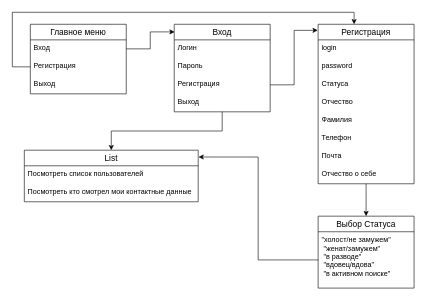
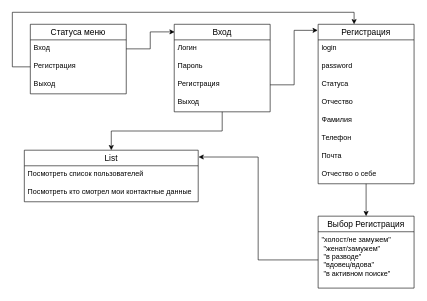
- <mxCell id="2" value="Главное меню" style="swimlane;fontStyle=0;childLayout=stackLayout;horizontal=1;startSize=26;horizontalStack=0;resizeParent=1;resizeParentMax=0;resizeLast=0;collapsible=1;marginBottom=0;align=center;fontSize=14;" vertex="1" parent="1"><mxGeometry x="50" y="40" width="160" height="116" as="geometry" /></mxCell>
+ <mxCell id="2" value="Статуса меню" style="swimlane;fontStyle=0;childLayout=stackLayout;horizontal=1;startSize=26;horizontalStack=0;resizeParent=1;resizeParentMax=0;resizeLast=0;collapsible=1;marginBottom=0;align=center;fontSize=14;" vertex="1" parent="1"><mxGeometry x="50" y="40" width="160" height="116" as="geometry" /></mxCell>
- <mxCell id="28" value="Выбор Статуса" style="swimlane;fontStyle=0;childLayout=stackLayout;horizontal=1;startSize=26;horizontalStack=0;resizeParent=1;resizeParentMax=0;resizeLast=0;collapsible=1;marginBottom=0;align=center;fontSize=14;" vertex="1" parent="1"><mxGeometry x="530" y="360" width="160" height="120" as="geometry" /></mxCell>
+ <mxCell id="28" value="Выбор Регистрация" style="swimlane;fontStyle=0;childLayout=stackLayout;horizontal=1;startSize=26;horizontalStack=0;resizeParent=1;resizeParentMax=0;resizeLast=0;collapsible=1;marginBottom=0;align=center;fontSize=14;" vertex="1" parent="1"><mxGeometry x="530" y="360" width="160" height="120" as="geometry" /></mxCell>
